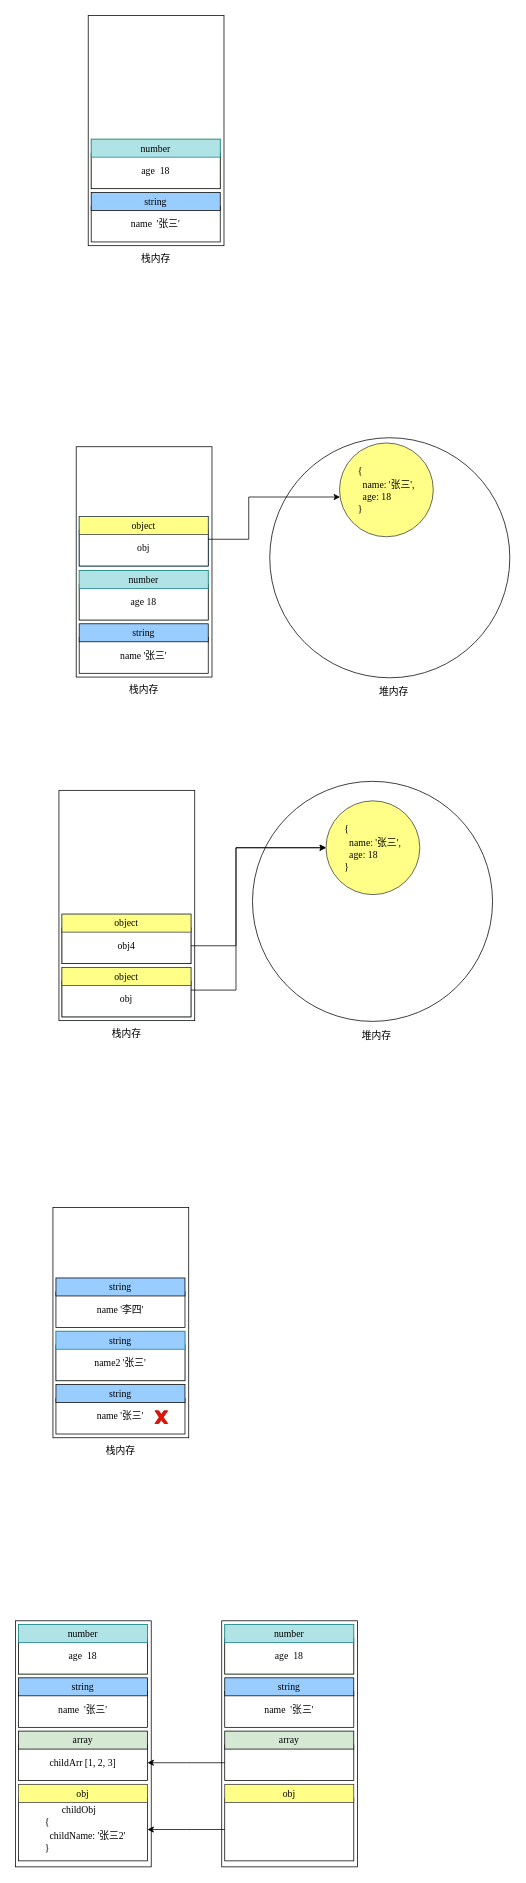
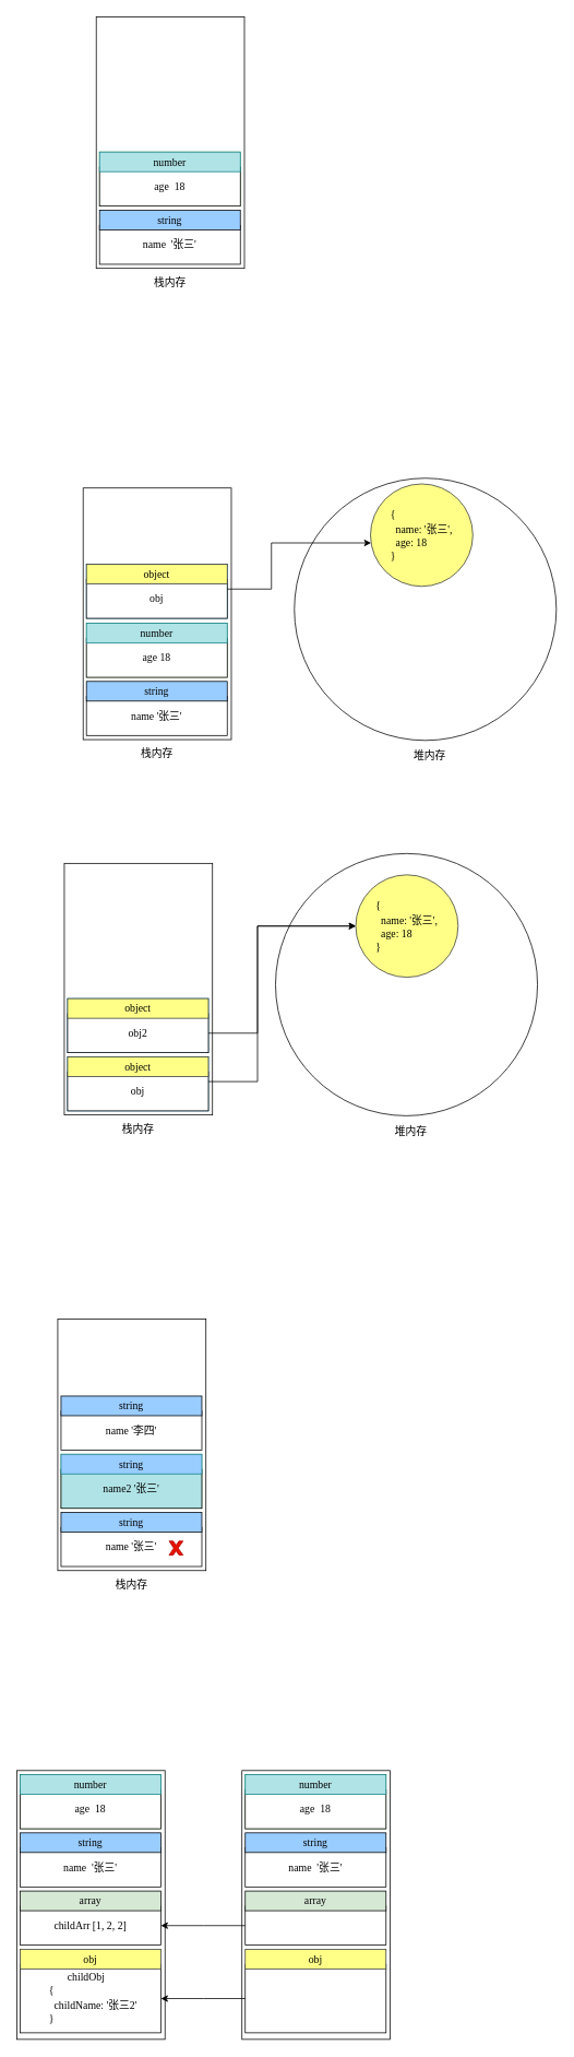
- <mxCell id="32" value="&lt;div style=&quot;line-height: 21px; font-size: 13px;&quot;&gt;&lt;span style=&quot;text-align: start; font-size: 13px;&quot;&gt;&lt;font style=&quot;font-size: 13px;&quot;&gt;obj4&lt;/font&gt;&lt;/span&gt;&lt;span style=&quot;font-size: 13px;&quot;&gt;&lt;br style=&quot;font-size: 13px;&quot;&gt;&lt;/span&gt;&lt;/div&gt;" style="rounded=0;whiteSpace=wrap;html=1;fontFamily=Verdana;fontStyle=0;fontSize=13;" vertex="1" parent="31"><mxGeometry width="172" height="47.607" as="geometry" /></mxCell>
+ <mxCell id="32" value="&lt;div style=&quot;line-height: 21px; font-size: 13px;&quot;&gt;&lt;span style=&quot;text-align: start; font-size: 13px;&quot;&gt;&lt;font style=&quot;font-size: 13px;&quot;&gt;obj2&lt;/font&gt;&lt;/span&gt;&lt;span style=&quot;font-size: 13px;&quot;&gt;&lt;br style=&quot;font-size: 13px;&quot;&gt;&lt;/span&gt;&lt;/div&gt;" style="rounded=0;whiteSpace=wrap;html=1;fontFamily=Verdana;fontStyle=0;fontSize=13;" vertex="1" parent="31"><mxGeometry width="172" height="47.607" as="geometry" /></mxCell>
- <mxCell id="53" value="&lt;div style=&quot;font-size: 13px; line-height: 21px;&quot;&gt;&lt;font style=&quot;font-size: 13px;&quot;&gt;name2 '张三'&lt;/font&gt;&lt;/div&gt;" style="rounded=0;whiteSpace=wrap;html=1;fontFamily=Verdana;fontStyle=0;fontSize=13;" vertex="1" parent="52"><mxGeometry width="172" height="47.607" as="geometry" /></mxCell>
+ <mxCell id="53" value="&lt;div style=&quot;font-size: 13px; line-height: 21px;&quot;&gt;&lt;font style=&quot;font-size: 13px;&quot;&gt;name2 '张三'&lt;/font&gt;&lt;/div&gt;" style="rounded=0;whiteSpace=wrap;html=1;fontFamily=Verdana;fontStyle=0;fontSize=13;fillColor=#b0e3e6;" vertex="1" parent="52"><mxGeometry width="172" height="47.607" as="geometry" /></mxCell>
- <mxCell id="71" value="&lt;div style=&quot;font-size: 13px; line-height: 21px;&quot;&gt;&lt;p style=&quot;margin: 0px; font-variant-numeric: normal; font-variant-east-asian: normal; font-stretch: normal; line-height: normal; text-align: start; font-size: 13px;&quot; class=&quot;p1&quot;&gt;childArr&amp;nbsp;&lt;span style=&quot;font-variant-numeric: normal; font-variant-east-asian: normal; font-stretch: normal; line-height: normal; font-size: 13px;&quot; class=&quot;s1&quot;&gt;[&lt;/span&gt;1, 2, 3&lt;span style=&quot;font-variant-numeric: normal; font-variant-east-asian: normal; font-stretch: normal; line-height: normal; font-size: 13px;&quot; class=&quot;s1&quot;&gt;]&lt;/span&gt;&lt;/p&gt;&lt;/div&gt;" style="rounded=0;whiteSpace=wrap;html=1;fontFamily=Verdana;fontStyle=0;fontSize=13;" vertex="1" parent="70"><mxGeometry width="172" height="47.607" as="geometry" /></mxCell>
+ <mxCell id="71" value="&lt;div style=&quot;font-size: 13px; line-height: 21px;&quot;&gt;&lt;p style=&quot;margin: 0px; font-variant-numeric: normal; font-variant-east-asian: normal; font-stretch: normal; line-height: normal; text-align: start; font-size: 13px;&quot; class=&quot;p1&quot;&gt;childArr&amp;nbsp;&lt;span style=&quot;font-variant-numeric: normal; font-variant-east-asian: normal; font-stretch: normal; line-height: normal; font-size: 13px;&quot; class=&quot;s1&quot;&gt;[&lt;/span&gt;1, 2, 2&lt;span style=&quot;font-variant-numeric: normal; font-variant-east-asian: normal; font-stretch: normal; line-height: normal; font-size: 13px;&quot; class=&quot;s1&quot;&gt;]&lt;/span&gt;&lt;/p&gt;&lt;/div&gt;" style="rounded=0;whiteSpace=wrap;html=1;fontFamily=Verdana;fontStyle=0;fontSize=13;" vertex="1" parent="70"><mxGeometry width="172" height="47.607" as="geometry" /></mxCell>
